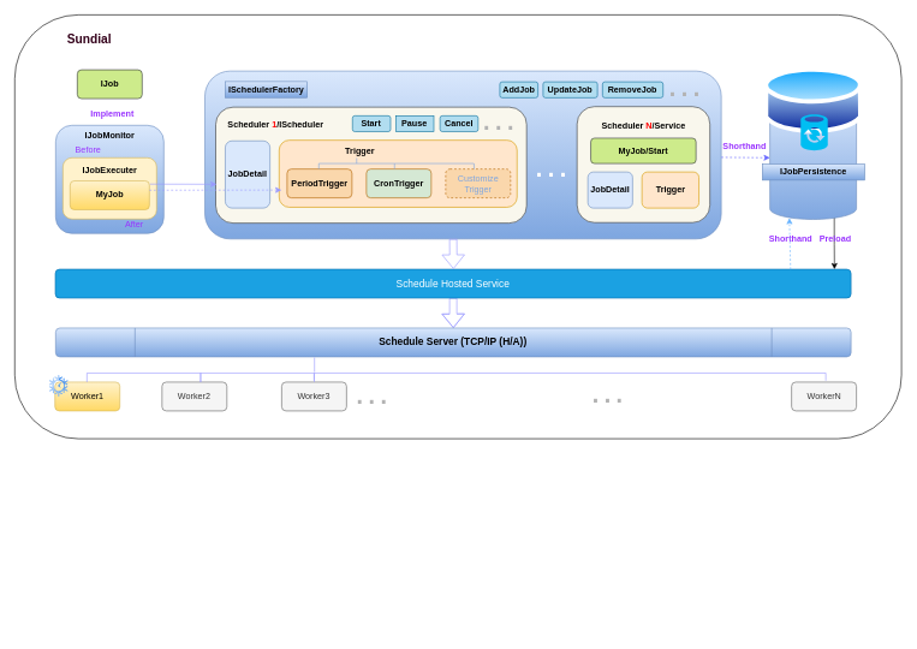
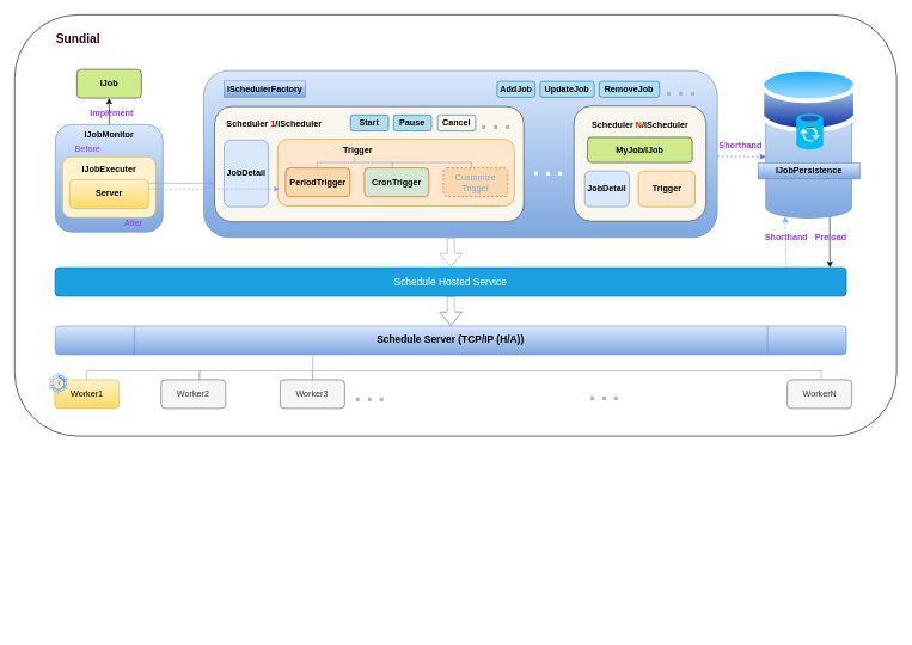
- <mxCell id="49" value="Sundial" style="text;html=1;align=center;verticalAlign=middle;resizable=0;points=[];autosize=1;strokeColor=none;fillColor=none;fontSize=17;fontColor=#33001A;fontStyle=1" parent="1" vertex="1"><mxGeometry x="83" y="40" width="80" height="30" as="geometry" /></mxCell>
+ <mxCell id="49" value="Sundial" style="text;html=1;align=center;verticalAlign=middle;resizable=0;points=[];autosize=1;strokeColor=none;fillColor=none;fontSize=17;fontColor=#33001A;fontStyle=1" parent="1" vertex="1"><mxGeometry x="68" y="40" width="80" height="30" as="geometry" /></mxCell>
+ <mxCell id="20" style="edgeStyle=orthogonalEdgeStyle;rounded=0;orthogonalLoop=1;jettySize=auto;html=1;entryX=0.5;entryY=1;entryDx=0;entryDy=0;fontColor=#9933FF;" parent="1" source="21" target="18" edge="1"><mxGeometry relative="1" as="geometry" /></mxCell>
- <mxCell id="33" value="Pause" style="whiteSpace=wrap;html=1;strokeColor=#10739e;strokeWidth=1;fillColor=#b1ddf0;fontStyle=1;rounded=0;" parent="1" vertex="1"><mxGeometry x="548.45" y="160" width="52.87" height="22" as="geometry" /></mxCell>
+ <mxCell id="33" value="Pause" style="rounded=1;whiteSpace=wrap;html=1;strokeColor=#10739e;strokeWidth=1;fillColor=#b1ddf0;fontStyle=1" parent="1" vertex="1"><mxGeometry x="548.45" y="160" width="52.87" height="22" as="geometry" /></mxCell>
- <mxCell id="34" value="Cancel" style="rounded=1;whiteSpace=wrap;html=1;strokeColor=#10739e;strokeWidth=1;fillColor=#b1ddf0;fontStyle=1" parent="1" vertex="1"><mxGeometry x="609.88" y="160" width="52.87" height="22" as="geometry" /></mxCell>
+ <mxCell id="34" value="Cancel" style="rounded=1;whiteSpace=wrap;html=1;strokeColor=#10739e;strokeWidth=1;fillColor=#f9f7ed;fontStyle=1;" parent="1" vertex="1"><mxGeometry x="609.88" y="160" width="52.87" height="22" as="geometry" /></mxCell>
- <mxCell id="63" value="Scheduler &lt;font color=&quot;#ff0000&quot;&gt;N&lt;/font&gt;/Service" style="text;html=1;strokeColor=none;fillColor=none;align=center;verticalAlign=middle;whiteSpace=wrap;rounded=0;fontStyle=1" parent="1" vertex="1"><mxGeometry x="823" y="159" width="139" height="30" as="geometry" /></mxCell>
+ <mxCell id="63" value="Scheduler &lt;font color=&quot;#ff0000&quot;&gt;N&lt;/font&gt;/IScheduler" style="text;html=1;strokeColor=none;fillColor=none;align=center;verticalAlign=middle;whiteSpace=wrap;rounded=0;fontStyle=1" parent="1" vertex="1"><mxGeometry x="823" y="159" width="139" height="30" as="geometry" /></mxCell>
- <mxCell id="73" value="MyJob/Start" style="rounded=1;whiteSpace=wrap;html=1;fontStyle=1;fillColor=#cdeb8b;strokeColor=#36393d;" parent="1" vertex="1"><mxGeometry x="819" y="191" width="146" height="35.25" as="geometry" /></mxCell>
+ <mxCell id="73" value="MyJob/IJob" style="rounded=1;whiteSpace=wrap;html=1;fontStyle=1;fillColor=#cdeb8b;strokeColor=#36393d;" parent="1" vertex="1"><mxGeometry x="819" y="191" width="146" height="35.25" as="geometry" /></mxCell>
- <mxCell id="17" value="MyJob" style="rounded=1;whiteSpace=wrap;html=1;fontStyle=1;fillColor=#fff2cc;strokeColor=#d6b656;gradientColor=#ffd966;" parent="1" vertex="1"><mxGeometry x="96.75" y="250.25" width="110" height="40" as="geometry" /></mxCell>
+ <mxCell id="17" value="Server" style="rounded=1;whiteSpace=wrap;html=1;fontStyle=1;fillColor=#fff2cc;strokeColor=#d6b656;gradientColor=#ffd966;" parent="1" vertex="1"><mxGeometry x="96.75" y="250.25" width="110" height="40" as="geometry" /></mxCell>
